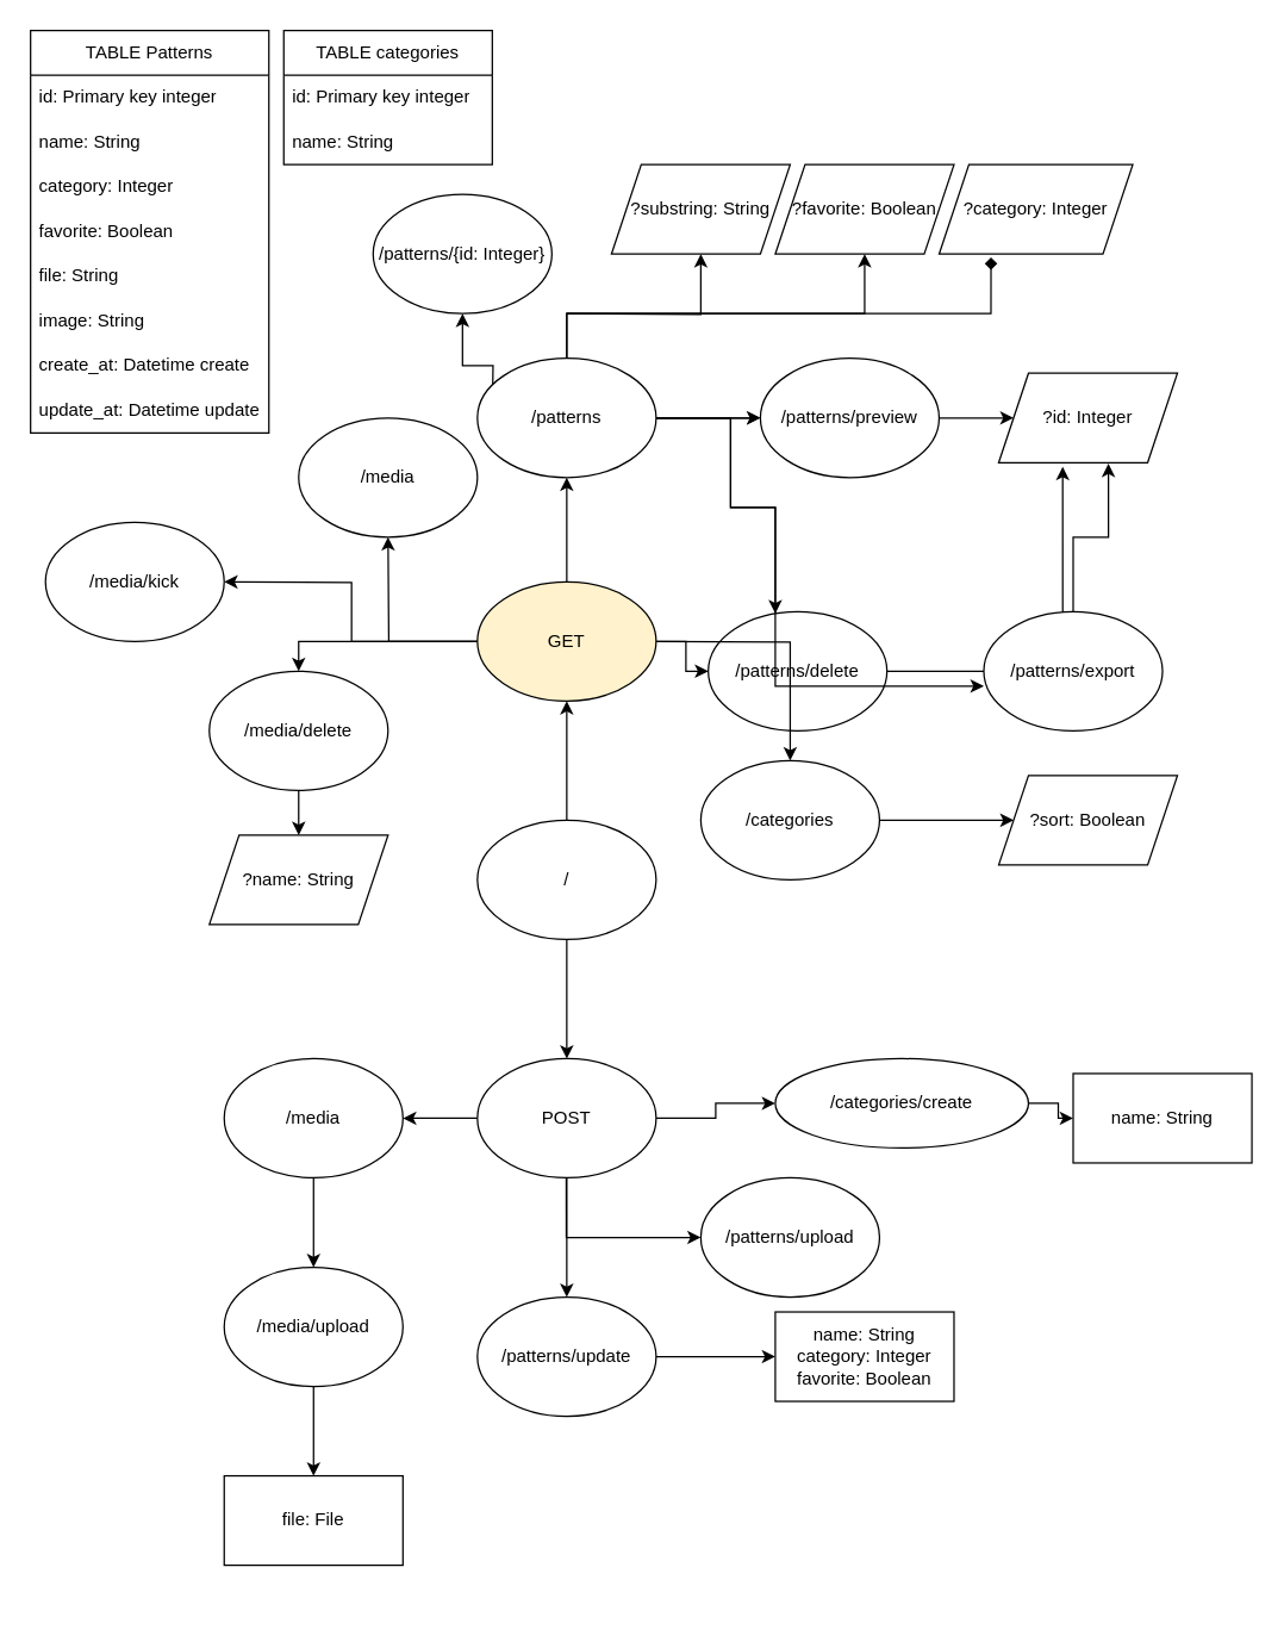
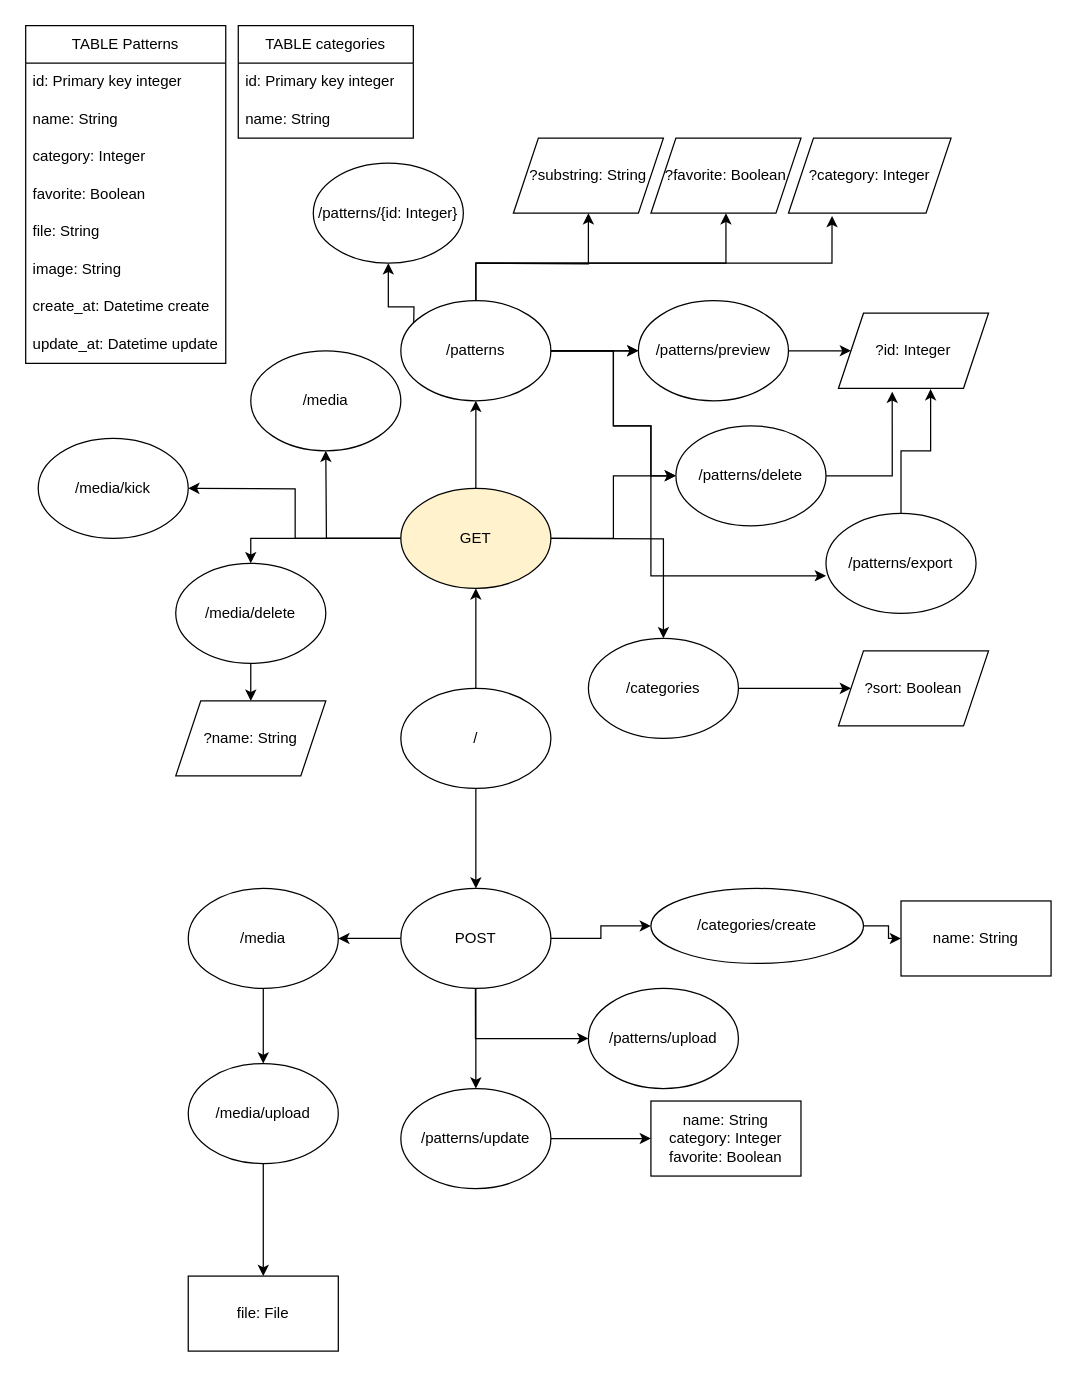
- <mxCell id="33" style="edgeStyle=orthogonalEdgeStyle;rounded=0;orthogonalLoop=1;jettySize=auto;html=1;entryX=0.268;entryY=1.037;entryDx=0;entryDy=0;entryPerimeter=0;endArrow=diamond;" edge="1" parent="1" source="29" target="32"><mxGeometry relative="1" as="geometry"><Array as="points"><mxPoint x="380" y="210" /><mxPoint x="665" y="210" /></Array></mxGeometry></mxCell>
+ <mxCell id="33" style="edgeStyle=orthogonalEdgeStyle;rounded=0;orthogonalLoop=1;jettySize=auto;html=1;entryX=0.268;entryY=1.037;entryDx=0;entryDy=0;entryPerimeter=0;" edge="1" parent="1" source="29" target="32"><mxGeometry relative="1" as="geometry"><Array as="points"><mxPoint x="380" y="210" /><mxPoint x="665" y="210" /></Array></mxGeometry></mxCell>
- <mxCell id="37" value="/patterns/delete" style="ellipse;whiteSpace=wrap;html=1;" vertex="1" parent="1"><mxGeometry x="475" y="410" width="120" height="80" as="geometry" /></mxCell>
+ <mxCell id="37" value="/patterns/delete" style="ellipse;whiteSpace=wrap;html=1;" vertex="1" parent="1"><mxGeometry x="540" y="340" width="120" height="80" as="geometry" /></mxCell>
- <mxCell id="50" value="file: File" style="whiteSpace=wrap;html=1;" vertex="1" parent="1"><mxGeometry x="150" y="990" width="120" height="60" as="geometry" /></mxCell>
+ <mxCell id="50" value="file: File" style="whiteSpace=wrap;html=1;" vertex="1" parent="1"><mxGeometry x="150" y="1020" width="120" height="60" as="geometry" /></mxCell>
